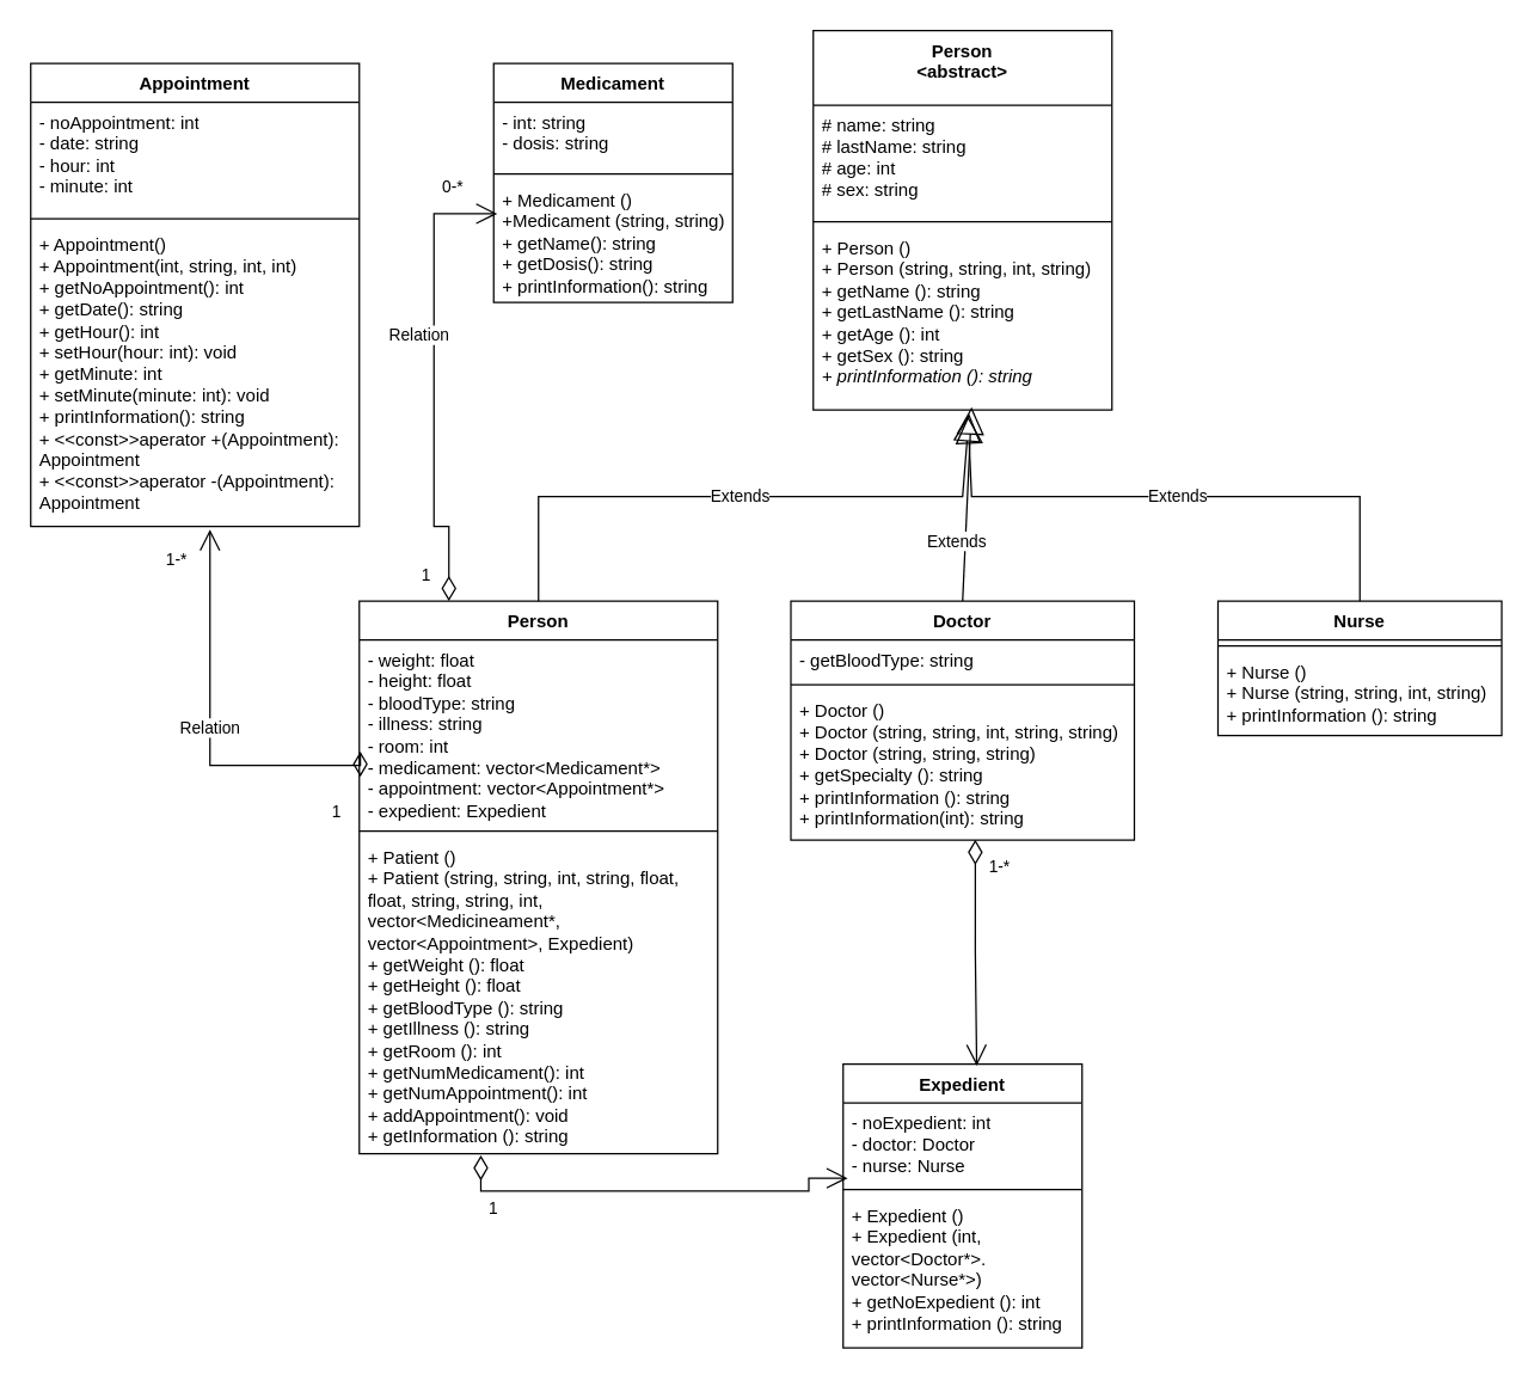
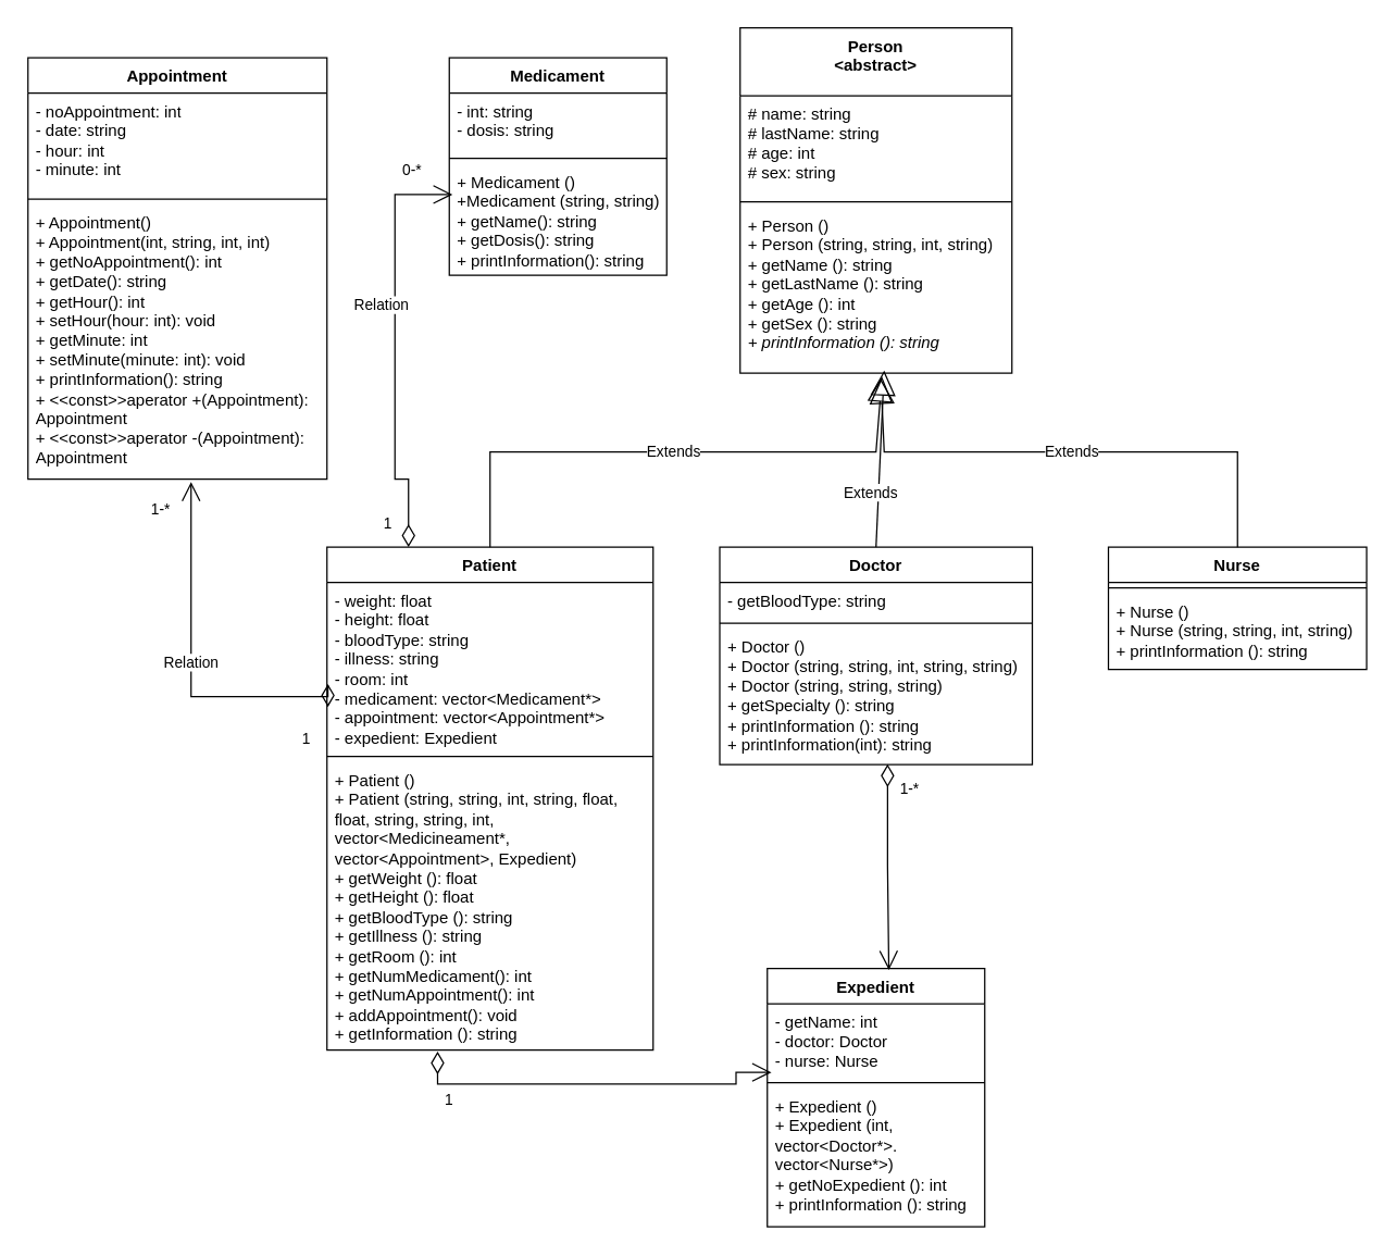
- <mxCell id="13" value="Person" style="swimlane;fontStyle=1;align=center;verticalAlign=top;childLayout=stackLayout;horizontal=1;startSize=26;horizontalStack=0;resizeParent=1;resizeParentMax=0;resizeLast=0;collapsible=1;marginBottom=0;whiteSpace=wrap;html=1;" parent="1" vertex="1"><mxGeometry x="240" y="402" width="240" height="370" as="geometry" /></mxCell>
+ <mxCell id="13" value="Patient" style="swimlane;fontStyle=1;align=center;verticalAlign=top;childLayout=stackLayout;horizontal=1;startSize=26;horizontalStack=0;resizeParent=1;resizeParentMax=0;resizeLast=0;collapsible=1;marginBottom=0;whiteSpace=wrap;html=1;" parent="1" vertex="1"><mxGeometry x="240" y="402" width="240" height="370" as="geometry" /></mxCell>
- <mxCell id="22" value="- noExpedient: int&lt;div&gt;- doctor: Doctor&lt;/div&gt;&lt;div&gt;- nurse: Nurse&lt;/div&gt;" style="text;strokeColor=none;fillColor=none;align=left;verticalAlign=top;spacingLeft=4;spacingRight=4;overflow=hidden;rotatable=0;points=[[0,0.5],[1,0.5]];portConstraint=eastwest;whiteSpace=wrap;html=1;" parent="21" vertex="1"><mxGeometry y="26" width="160" height="54" as="geometry" /></mxCell>
+ <mxCell id="22" value="- getName: int&lt;div&gt;- doctor: Doctor&lt;/div&gt;&lt;div&gt;- nurse: Nurse&lt;/div&gt;" style="text;strokeColor=none;fillColor=none;align=left;verticalAlign=top;spacingLeft=4;spacingRight=4;overflow=hidden;rotatable=0;points=[[0,0.5],[1,0.5]];portConstraint=eastwest;whiteSpace=wrap;html=1;" parent="21" vertex="1"><mxGeometry y="26" width="160" height="54" as="geometry" /></mxCell>
